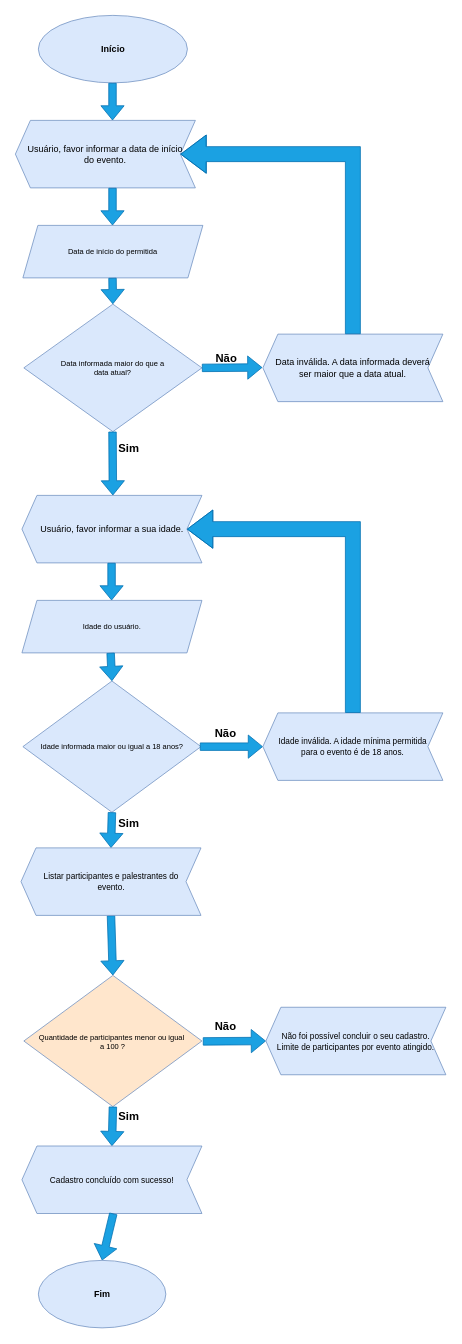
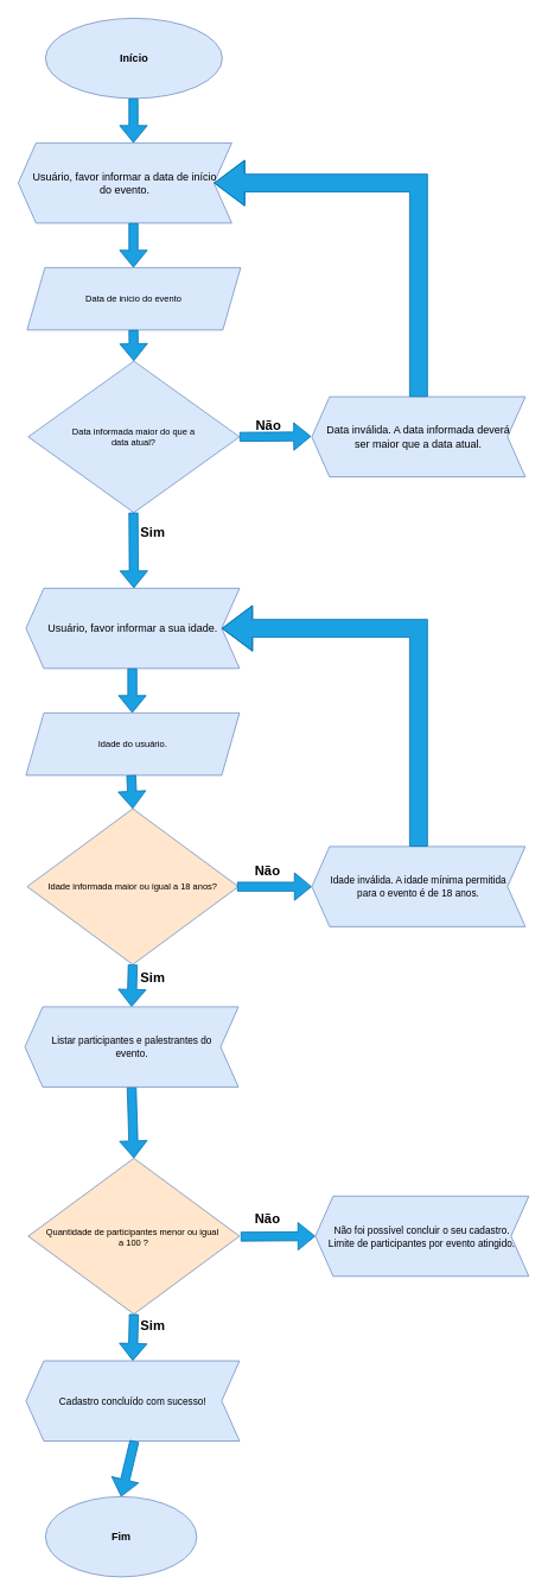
- <mxCell id="6" value="Data de início do permitida" style="shape=parallelogram;perimeter=parallelogramPerimeter;whiteSpace=wrap;html=1;fixedSize=1;fontSize=10;fillColor=#dae8fc;strokeColor=#6c8ebf;" vertex="1" parent="1"><mxGeometry y="300" width="240" height="70" as="geometry" x="30" /></mxCell>
+ <mxCell id="6" value="Data de início do evento" style="shape=parallelogram;perimeter=parallelogramPerimeter;whiteSpace=wrap;html=1;fixedSize=1;fontSize=10;fillColor=#dae8fc;strokeColor=#6c8ebf;" vertex="1" parent="1"><mxGeometry y="300" width="240" height="70" as="geometry" x="30" /></mxCell>
- <mxCell id="16" value="Idade informada maior ou igual a 18 anos?" style="rhombus;whiteSpace=wrap;html=1;fontSize=10;fillColor=#dae8fc;strokeColor=#6c8ebf;" vertex="1" parent="1"><mxGeometry y="907.5" width="237.5" height="175" as="geometry" x="30" /></mxCell>
+ <mxCell id="16" value="Idade informada maior ou igual a 18 anos?" style="rhombus;whiteSpace=wrap;html=1;fontSize=10;fillColor=#ffe6cc;strokeColor=#6c8ebf;" vertex="1" parent="1"><mxGeometry y="907.5" width="237.5" height="175" as="geometry" x="30" /></mxCell>
